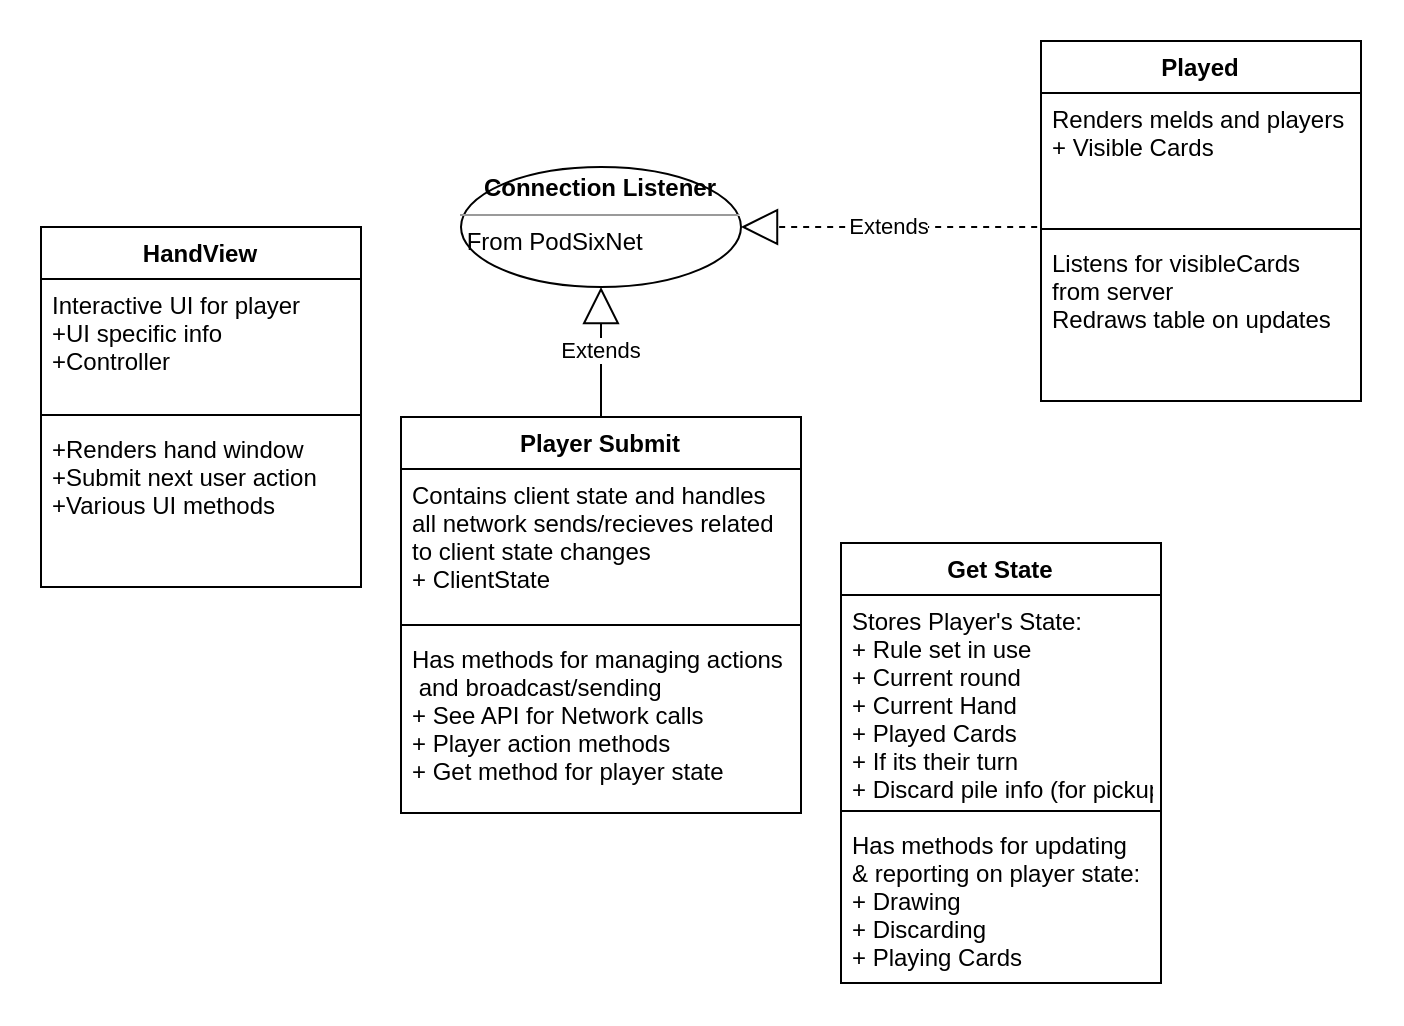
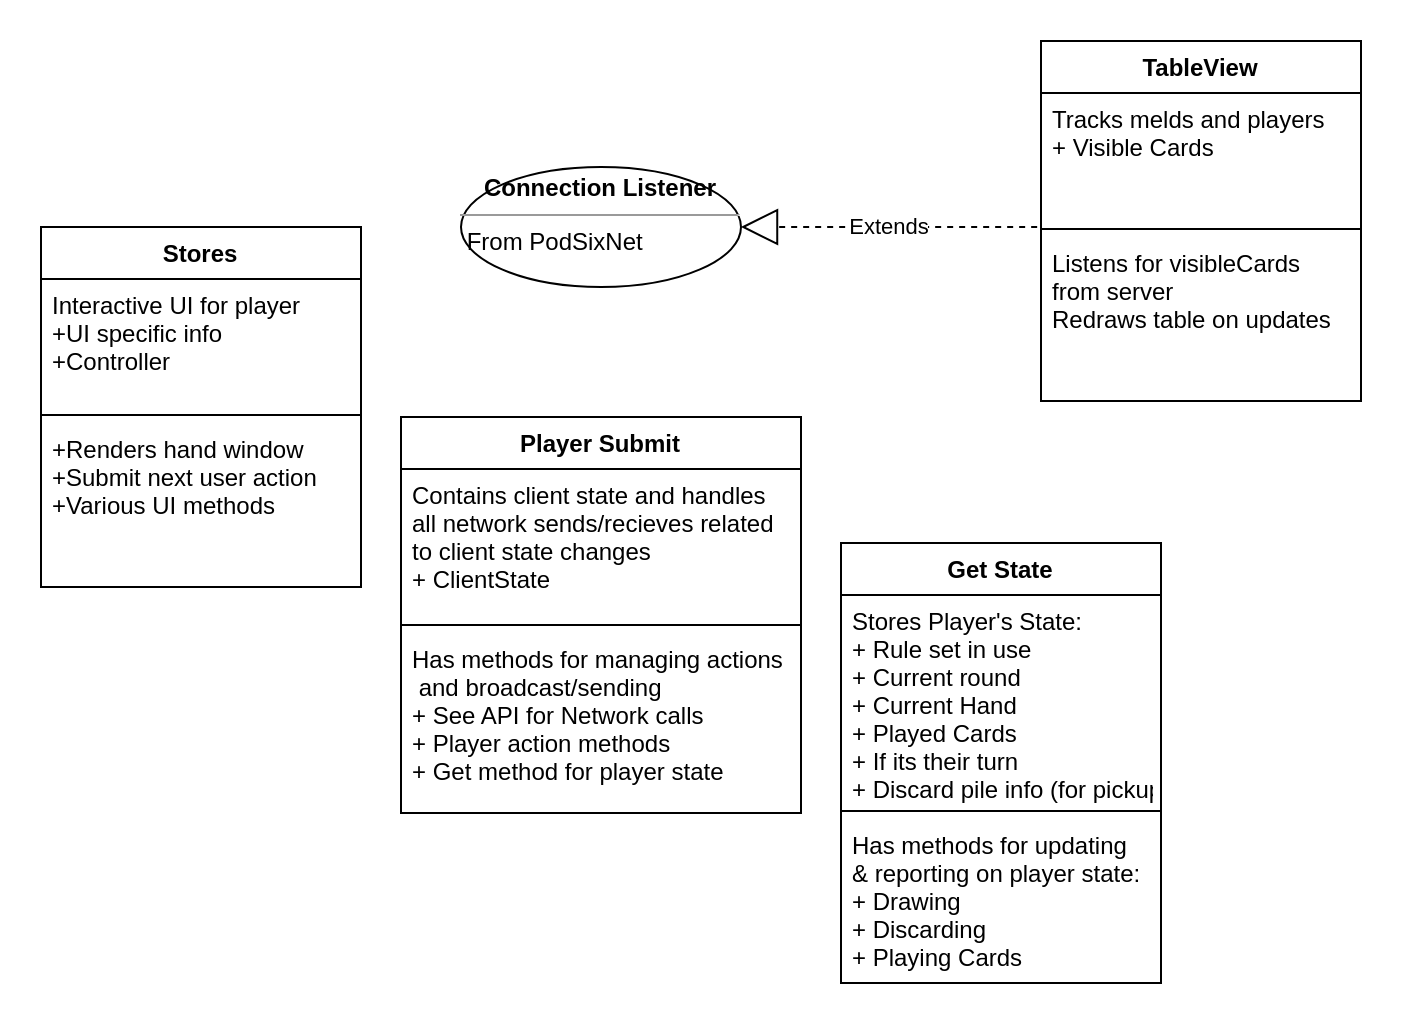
- <mxCell id="6" value="Played" style="swimlane;fontStyle=1;align=center;verticalAlign=top;childLayout=stackLayout;horizontal=1;startSize=26;horizontalStack=0;resizeParent=1;resizeParentMax=0;resizeLast=0;collapsible=1;marginBottom=0;" parent="1" vertex="1"><mxGeometry x="520" y="20" width="160" height="180" as="geometry" /></mxCell>
+ <mxCell id="6" value="TableView" style="swimlane;fontStyle=1;align=center;verticalAlign=top;childLayout=stackLayout;horizontal=1;startSize=26;horizontalStack=0;resizeParent=1;resizeParentMax=0;resizeLast=0;collapsible=1;marginBottom=0;" parent="1" vertex="1"><mxGeometry x="520" y="20" width="160" height="180" as="geometry" /></mxCell>
- <mxCell id="7" value="Renders melds and players&#10;+ Visible Cards&#10;" style="text;strokeColor=none;fillColor=none;align=left;verticalAlign=top;spacingLeft=4;spacingRight=4;overflow=hidden;rotatable=0;points=[[0,0.5],[1,0.5]];portConstraint=eastwest;" parent="6" vertex="1"><mxGeometry y="26" width="160" height="64" as="geometry" /></mxCell>
+ <mxCell id="7" value="Tracks melds and players&#10;+ Visible Cards&#10;" style="text;strokeColor=none;fillColor=none;align=left;verticalAlign=top;spacingLeft=4;spacingRight=4;overflow=hidden;rotatable=0;points=[[0,0.5],[1,0.5]];portConstraint=eastwest;" parent="6" vertex="1"><mxGeometry y="26" width="160" height="64" as="geometry" /></mxCell>
- <mxCell id="17" value="HandView" style="swimlane;fontStyle=1;align=center;verticalAlign=top;childLayout=stackLayout;horizontal=1;startSize=26;horizontalStack=0;resizeParent=1;resizeParentMax=0;resizeLast=0;collapsible=1;marginBottom=0;" vertex="1" parent="1"><mxGeometry x="20" y="113" width="160" height="180" as="geometry" /></mxCell>
+ <mxCell id="17" value="Stores" style="swimlane;fontStyle=1;align=center;verticalAlign=top;childLayout=stackLayout;horizontal=1;startSize=26;horizontalStack=0;resizeParent=1;resizeParentMax=0;resizeLast=0;collapsible=1;marginBottom=0;" vertex="1" parent="1"><mxGeometry x="20" y="113" width="160" height="180" as="geometry" /></mxCell>
- <mxCell id="16" value="Extends" style="endArrow=block;endSize=16;endFill=0;html=1;exitX=0.5;exitY=0;exitDx=0;exitDy=0;entryX=0.5;entryY=1;entryDx=0;entryDy=0;" parent="1" source="12" target="10" edge="1"><mxGeometry width="160" relative="1" as="geometry"><mxPoint x="210" y="343" as="sourcePoint" /><mxPoint x="130" y="343" as="targetPoint" /></mxGeometry></mxCell>
